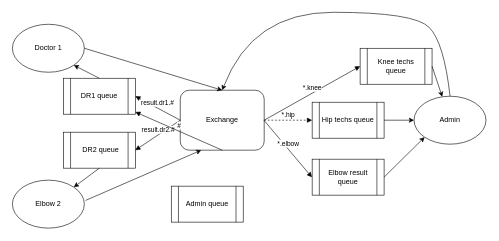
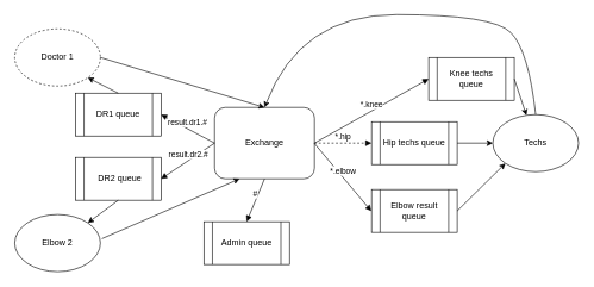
- <mxCell id="16" value="Doctor 1" style="ellipse;whiteSpace=wrap;html=1;" vertex="1" parent="1"><mxGeometry x="20" y="40" width="120" height="80" as="geometry" /></mxCell>
+ <mxCell id="16" value="Doctor 1" style="ellipse;whiteSpace=wrap;html=1;dashed=1;" vertex="1" parent="1"><mxGeometry x="20" y="40" width="120" height="80" as="geometry" /></mxCell>
- <mxCell id="22" value="Admin" style="ellipse;whiteSpace=wrap;html=1;" vertex="1" parent="1"><mxGeometry x="690" y="160" width="120" height="80" as="geometry" /></mxCell>
+ <mxCell id="22" value="Techs" style="ellipse;whiteSpace=wrap;html=1;" vertex="1" parent="1"><mxGeometry x="690" y="160" width="120" height="80" as="geometry" /></mxCell>
- <mxCell id="13" value="#" style="html=1;verticalAlign=bottom;endArrow=block;exitX=0.5;exitY=1;exitDx=0;exitDy=0;" edge="1" parent="1" source="2" target="3"><mxGeometry width="80" relative="1" as="geometry"><mxPoint x="410.167" y="255.167" as="sourcePoint" /><mxPoint x="335.167" y="305.167" as="targetPoint" /></mxGeometry></mxCell>
+ <mxCell id="13" value="#" style="html=1;verticalAlign=bottom;endArrow=block;entryX=0.5;entryY=0;entryDx=0;entryDy=0;exitX=0.5;exitY=1;exitDx=0;exitDy=0;" edge="1" parent="1" source="2" target="6"><mxGeometry width="80" relative="1" as="geometry"><mxPoint x="410.167" y="255.167" as="sourcePoint" /><mxPoint x="335.167" y="305.167" as="targetPoint" /></mxGeometry></mxCell>
